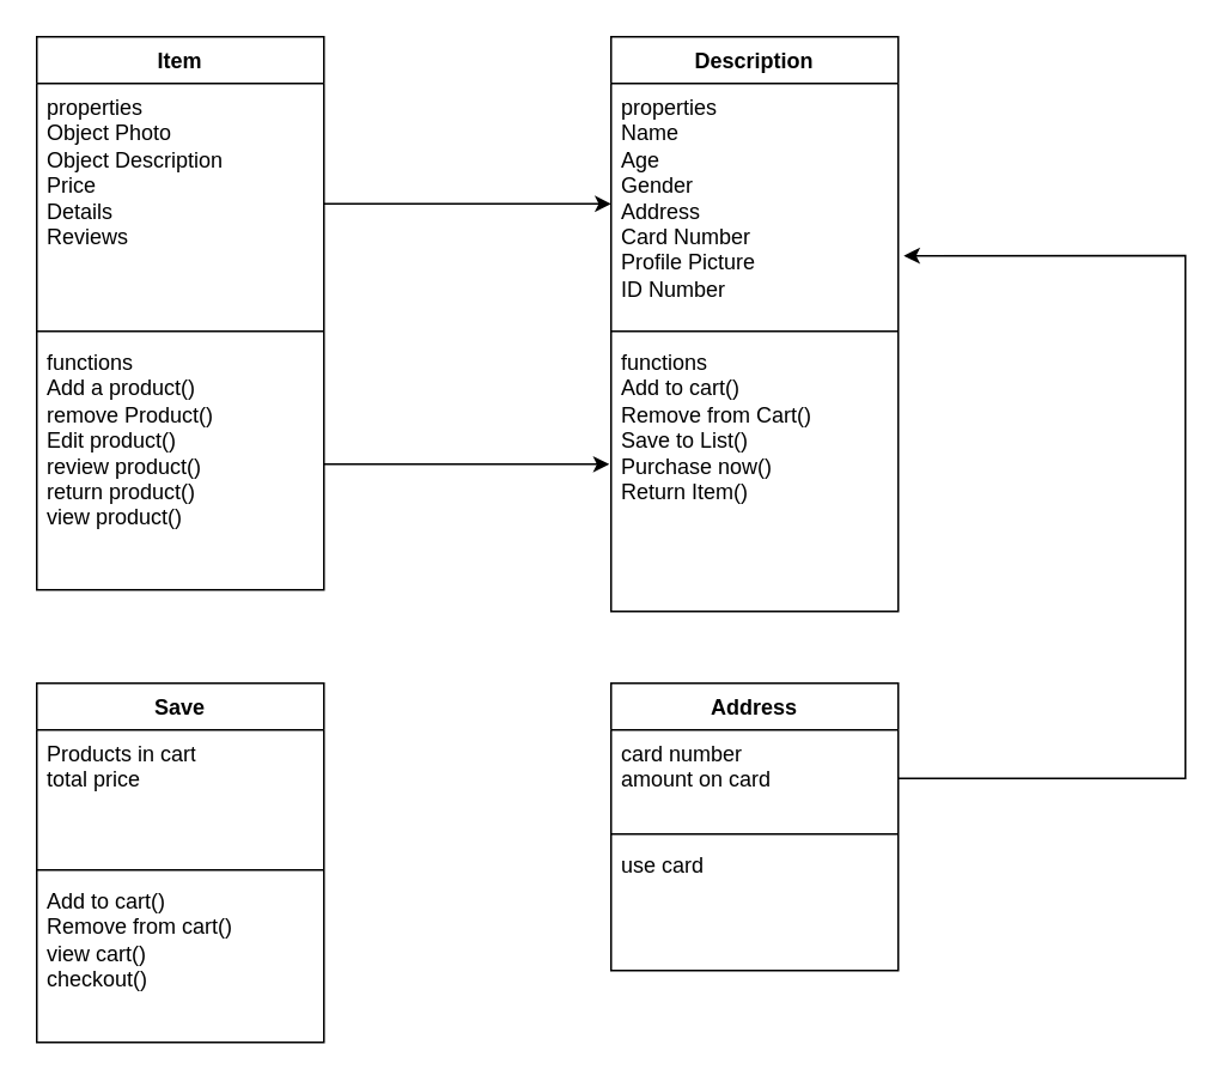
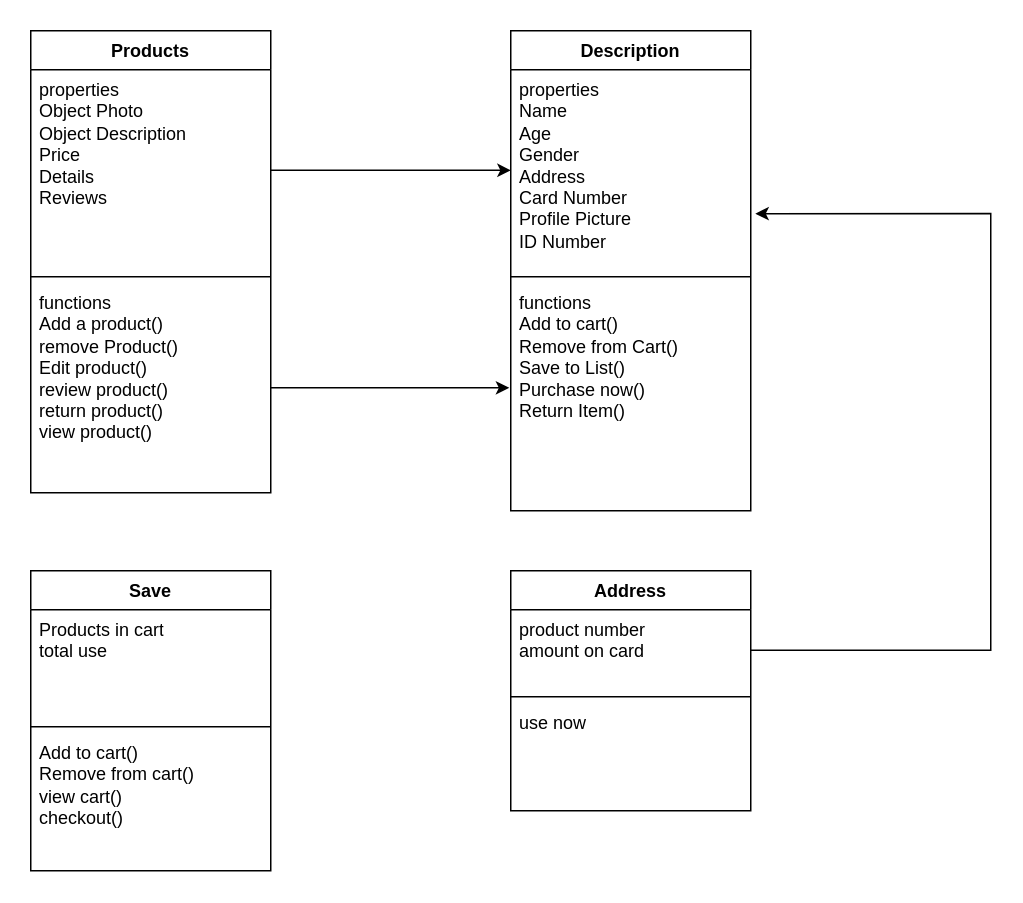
- <mxCell id="2" value="Item" style="swimlane;fontStyle=1;align=center;verticalAlign=top;childLayout=stackLayout;horizontal=1;startSize=26;horizontalStack=0;resizeParent=1;resizeParentMax=0;resizeLast=0;collapsible=1;marginBottom=0;whiteSpace=wrap;html=1;" vertex="1" parent="1"><mxGeometry x="20" y="20" width="160" height="308" as="geometry" /></mxCell>
+ <mxCell id="2" value="Products" style="swimlane;fontStyle=1;align=center;verticalAlign=top;childLayout=stackLayout;horizontal=1;startSize=26;horizontalStack=0;resizeParent=1;resizeParentMax=0;resizeLast=0;collapsible=1;marginBottom=0;whiteSpace=wrap;html=1;" vertex="1" parent="1"><mxGeometry x="20" y="20" width="160" height="308" as="geometry" /></mxCell>
- <mxCell id="13" value="Products in cart&lt;div&gt;total price&lt;/div&gt;&lt;div&gt;&lt;br&gt;&lt;/div&gt;" style="text;strokeColor=none;fillColor=none;align=left;verticalAlign=top;spacingLeft=4;spacingRight=4;overflow=hidden;rotatable=0;points=[[0,0.5],[1,0.5]];portConstraint=eastwest;whiteSpace=wrap;html=1;" vertex="1" parent="12"><mxGeometry y="26" width="160" height="74" as="geometry" /></mxCell>
+ <mxCell id="13" value="Products in cart&lt;div&gt;total use&lt;/div&gt;&lt;div&gt;&lt;br&gt;&lt;/div&gt;" style="text;strokeColor=none;fillColor=none;align=left;verticalAlign=top;spacingLeft=4;spacingRight=4;overflow=hidden;rotatable=0;points=[[0,0.5],[1,0.5]];portConstraint=eastwest;whiteSpace=wrap;html=1;" vertex="1" parent="12"><mxGeometry y="26" width="160" height="74" as="geometry" /></mxCell>
- <mxCell id="17" value="card number&lt;div&gt;amount on card&lt;/div&gt;" style="text;strokeColor=none;fillColor=none;align=left;verticalAlign=top;spacingLeft=4;spacingRight=4;overflow=hidden;rotatable=0;points=[[0,0.5],[1,0.5]];portConstraint=eastwest;whiteSpace=wrap;html=1;" vertex="1" parent="16"><mxGeometry y="26" width="160" height="54" as="geometry" /></mxCell>
+ <mxCell id="17" value="product number&lt;div&gt;amount on card&lt;/div&gt;" style="text;strokeColor=none;fillColor=none;align=left;verticalAlign=top;spacingLeft=4;spacingRight=4;overflow=hidden;rotatable=0;points=[[0,0.5],[1,0.5]];portConstraint=eastwest;whiteSpace=wrap;html=1;" vertex="1" parent="16"><mxGeometry y="26" width="160" height="54" as="geometry" /></mxCell>
- <mxCell id="19" value="use card&lt;div&gt;&lt;br&gt;&lt;/div&gt;" style="text;strokeColor=none;fillColor=none;align=left;verticalAlign=top;spacingLeft=4;spacingRight=4;overflow=hidden;rotatable=0;points=[[0,0.5],[1,0.5]];portConstraint=eastwest;whiteSpace=wrap;html=1;" vertex="1" parent="16"><mxGeometry y="88" width="160" height="72" as="geometry" /></mxCell>
+ <mxCell id="19" value="use now&lt;div&gt;&lt;br&gt;&lt;/div&gt;" style="text;strokeColor=none;fillColor=none;align=left;verticalAlign=top;spacingLeft=4;spacingRight=4;overflow=hidden;rotatable=0;points=[[0,0.5],[1,0.5]];portConstraint=eastwest;whiteSpace=wrap;html=1;" vertex="1" parent="16"><mxGeometry y="88" width="160" height="72" as="geometry" /></mxCell>
